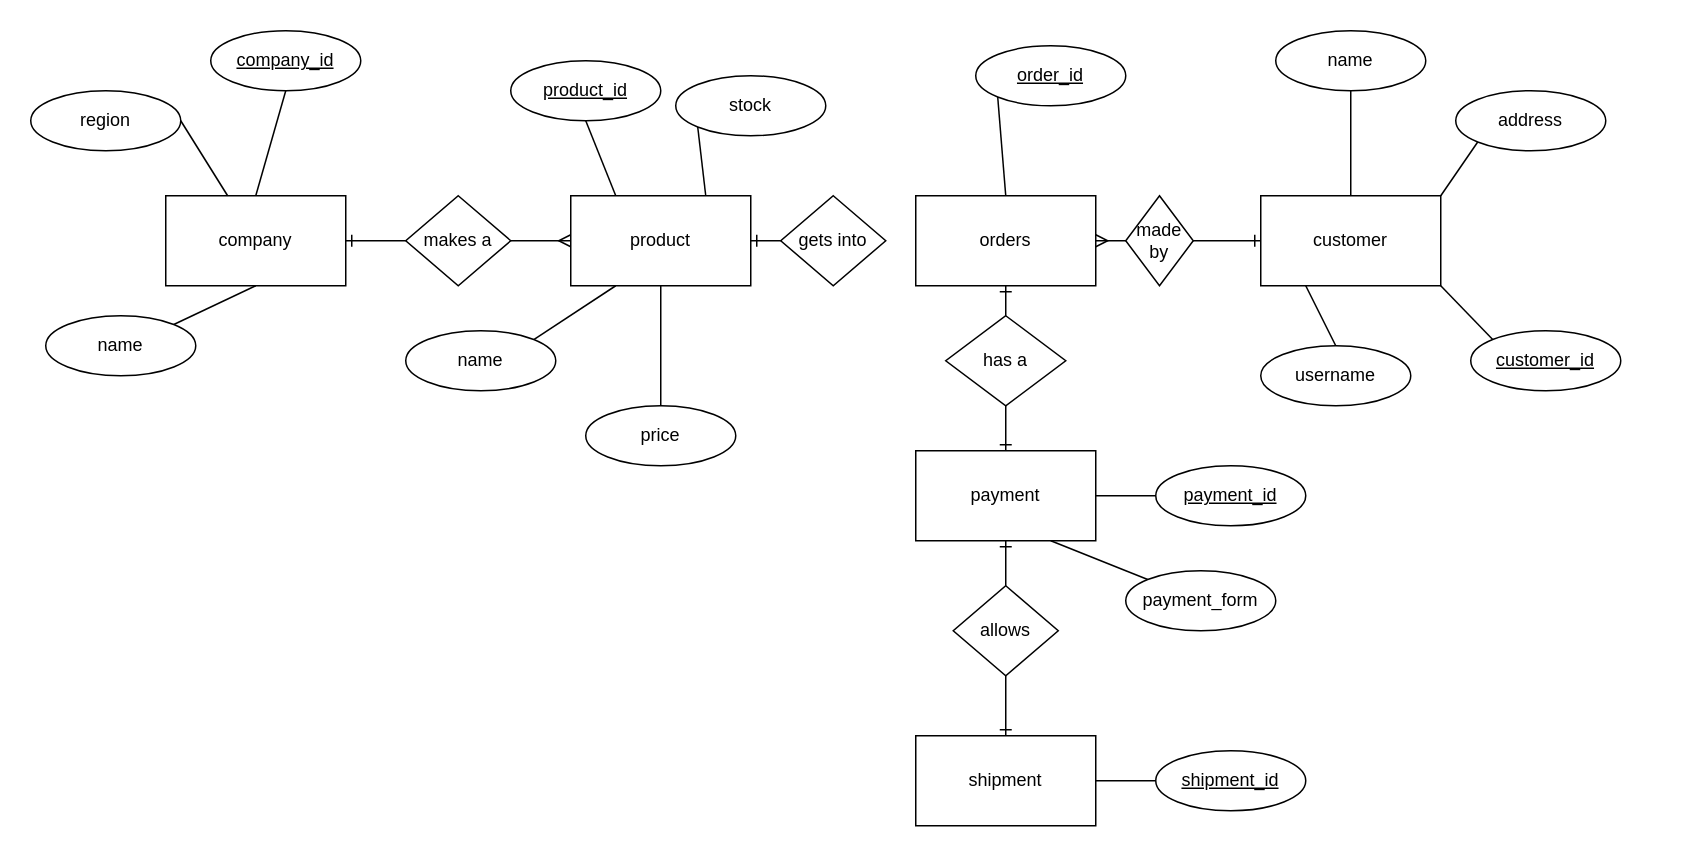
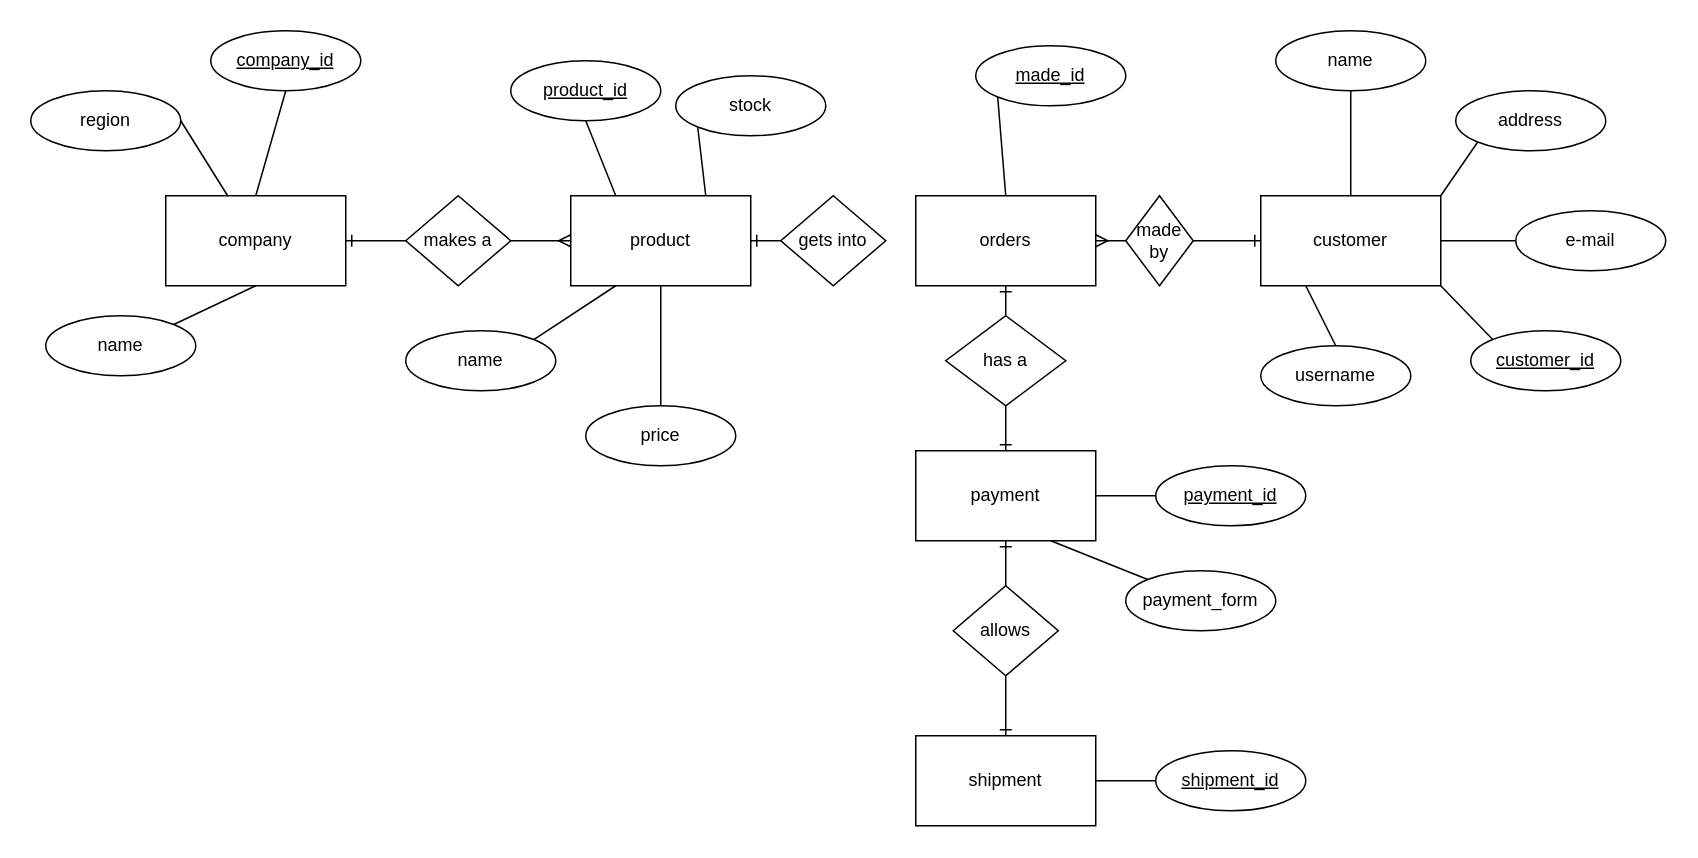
- <mxCell id="27" value="&lt;u&gt;order_id&lt;/u&gt;" style="ellipse;whiteSpace=wrap;html=1;align=center;" parent="1" vertex="1"><mxGeometry x="650" y="30" width="100" height="40" as="geometry" /></mxCell>
+ <mxCell id="27" value="&lt;u&gt;made_id&lt;/u&gt;" style="ellipse;whiteSpace=wrap;html=1;align=center;" parent="1" vertex="1"><mxGeometry x="650" y="30" width="100" height="40" as="geometry" /></mxCell>
+ <mxCell id="36" style="edgeStyle=none;html=1;exitX=0;exitY=0.5;exitDx=0;exitDy=0;entryX=1;entryY=0.5;entryDx=0;entryDy=0;startArrow=none;startFill=0;endArrow=none;endFill=0;" parent="1" source="37" target="7" edge="1"><mxGeometry relative="1" as="geometry" /></mxCell>
+ <mxCell id="37" value="e-mail" style="ellipse;whiteSpace=wrap;html=1;align=center;" parent="1" vertex="1"><mxGeometry x="1010" y="140" width="100" height="40" as="geometry" /></mxCell>
